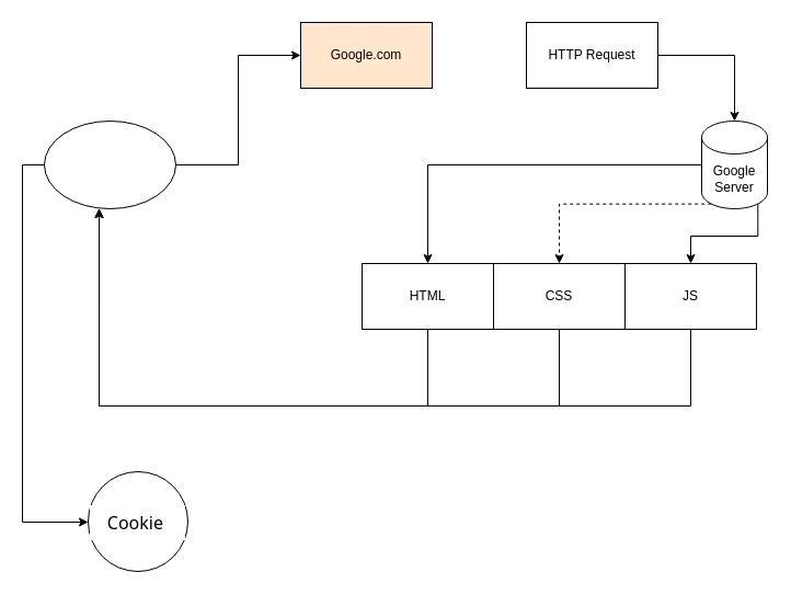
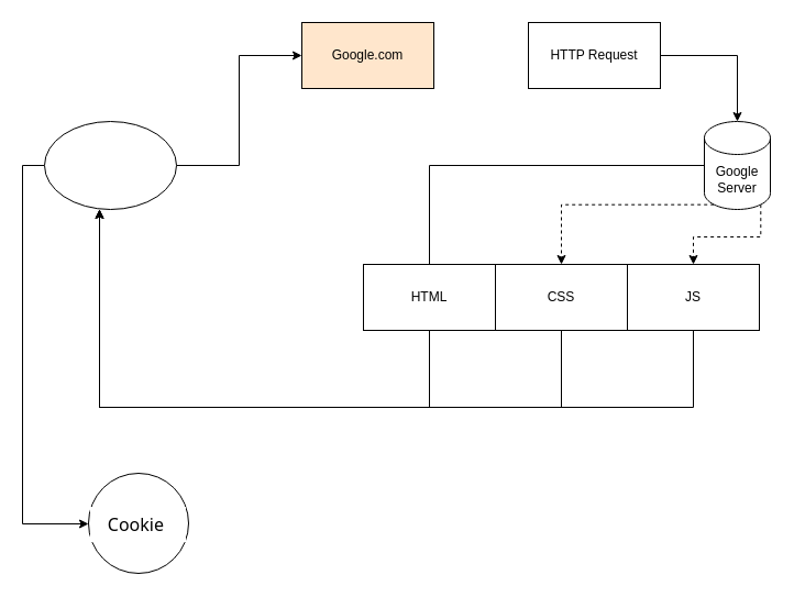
- <mxCell id="14" style="edgeStyle=orthogonalEdgeStyle;rounded=0;orthogonalLoop=1;jettySize=auto;html=1;exitX=0.855;exitY=1;exitDx=0;exitDy=-4.35;exitPerimeter=0;entryX=0.5;entryY=0;entryDx=0;entryDy=0;" edge="1" parent="1" source="17" target="12"><mxGeometry relative="1" as="geometry" /></mxCell>
+ <mxCell id="14" style="edgeStyle=orthogonalEdgeStyle;rounded=0;orthogonalLoop=1;jettySize=auto;html=1;exitX=0.855;exitY=1;exitDx=0;exitDy=-4.35;exitPerimeter=0;entryX=0.5;entryY=0;entryDx=0;entryDy=0;dashed=1;" edge="1" parent="1" source="17" target="12"><mxGeometry relative="1" as="geometry" /></mxCell>
- <mxCell id="16" style="edgeStyle=orthogonalEdgeStyle;rounded=0;orthogonalLoop=1;jettySize=auto;html=1;exitX=0;exitY=0.5;exitDx=0;exitDy=0;exitPerimeter=0;entryX=0.5;entryY=0;entryDx=0;entryDy=0;" edge="1" parent="1" source="17" target="3"><mxGeometry relative="1" as="geometry" /></mxCell>
+ <mxCell id="16" style="edgeStyle=orthogonalEdgeStyle;rounded=0;orthogonalLoop=1;jettySize=auto;html=1;exitX=0;exitY=0.5;exitDx=0;exitDy=0;exitPerimeter=0;entryX=0.5;entryY=0;entryDx=0;entryDy=0;endArrow=none;" edge="1" parent="1" source="17" target="3"><mxGeometry relative="1" as="geometry" /></mxCell>
